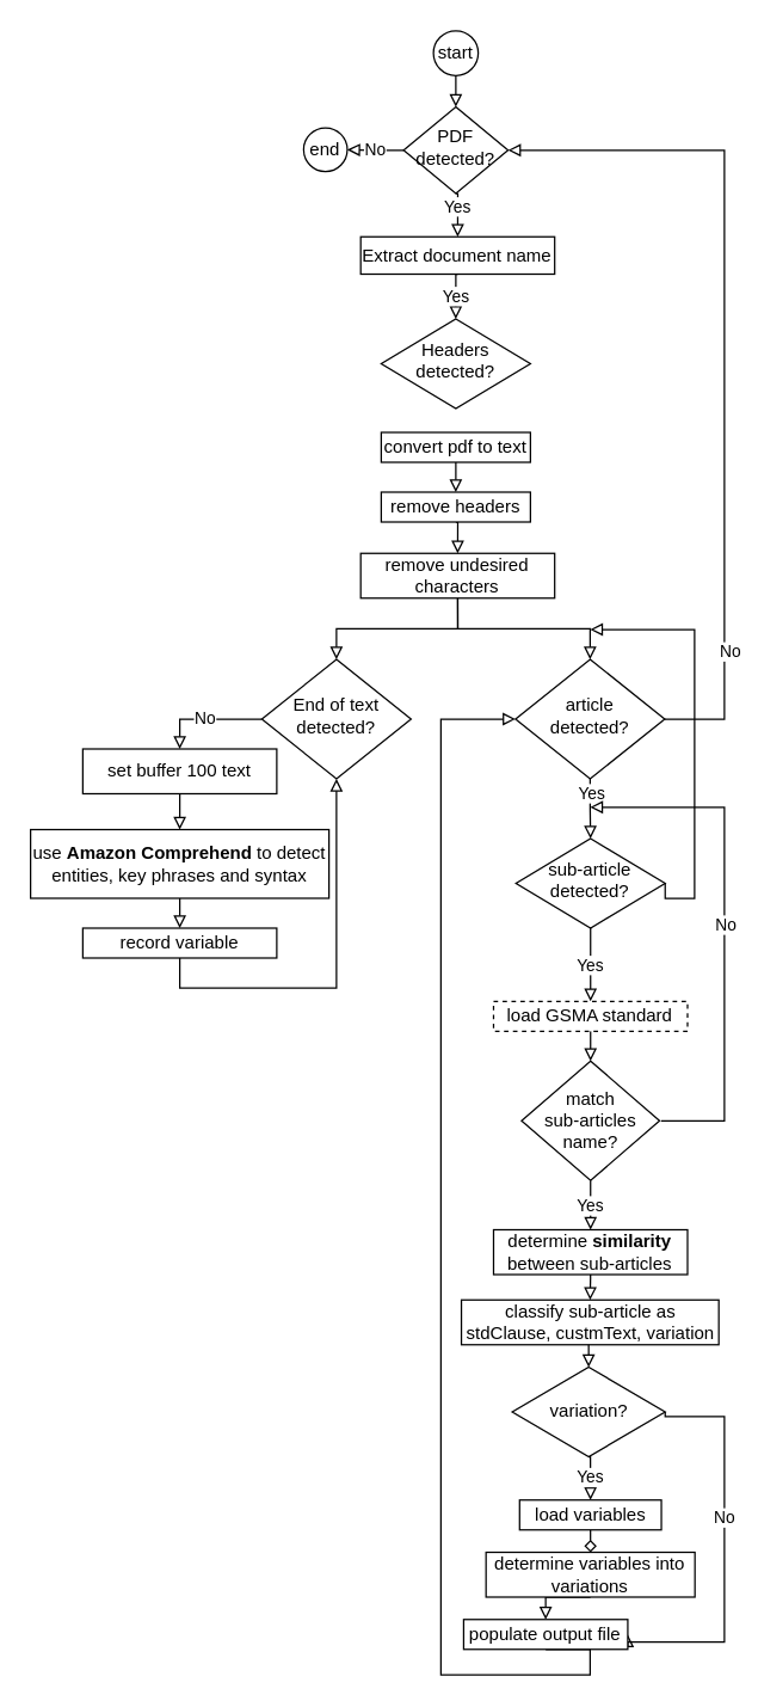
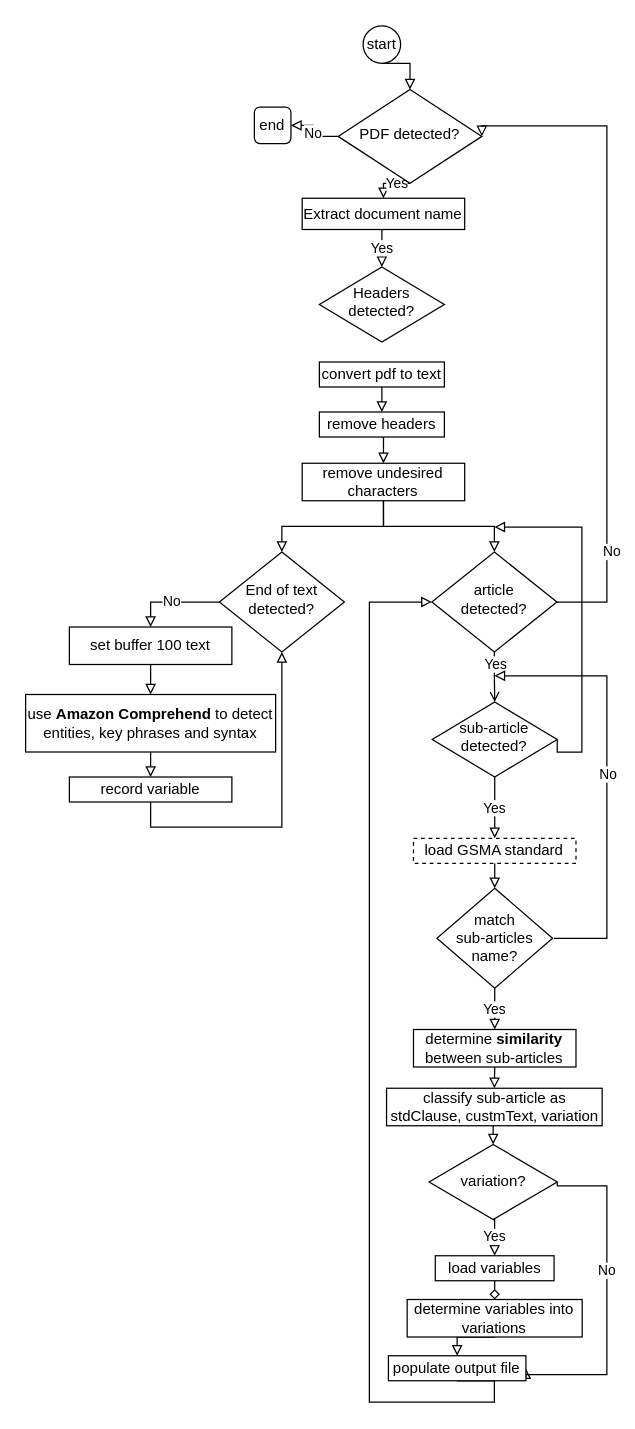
- <mxCell id="51" value="end" style="ellipse;whiteSpace=wrap;html=1;aspect=fixed;" vertex="1" parent="1"><mxGeometry x="203" y="85" width="29.25" height="29.25" as="geometry" /></mxCell>
+ <mxCell id="51" value="end" style="whiteSpace=wrap;html=1;aspect=fixed;rounded=1;" vertex="1" parent="1"><mxGeometry x="203" y="85" width="29.25" height="29.25" as="geometry" /></mxCell>
- <mxCell id="4" value="PDF detected?" style="rhombus;whiteSpace=wrap;html=1;shadow=0;fontFamily=Helvetica;fontSize=12;align=center;strokeWidth=1;spacing=6;spacingTop=-4;" parent="1" vertex="1"><mxGeometry x="270" y="71" width="70" height="58" as="geometry" /></mxCell>
+ <mxCell id="4" value="PDF detected?" style="rhombus;whiteSpace=wrap;html=1;shadow=0;fontFamily=Helvetica;fontSize=12;align=center;strokeWidth=1;spacing=6;spacingTop=-4;" parent="1" vertex="1"><mxGeometry x="270" y="71" width="115" height="75" as="geometry" /></mxCell>
- <mxCell id="23" style="edgeStyle=orthogonalEdgeStyle;rounded=0;orthogonalLoop=1;jettySize=auto;html=1;exitX=0.5;exitY=1;exitDx=0;exitDy=0;entryX=0.5;entryY=0;entryDx=0;entryDy=0;endArrow=block;endFill=0;" edge="1" parent="1" source="54" target="27"><mxGeometry relative="1" as="geometry"><mxPoint x="375.29" y="531" as="sourcePoint" /><mxPoint x="325.29" y="641" as="targetPoint" /></mxGeometry></mxCell>
+ <mxCell id="23" style="edgeStyle=orthogonalEdgeStyle;rounded=0;orthogonalLoop=1;jettySize=auto;html=1;exitX=0.5;exitY=1;exitDx=0;exitDy=0;entryX=0.5;entryY=0;entryDx=0;entryDy=0;endArrow=open;endFill=0;" edge="1" parent="1" source="54" target="27"><mxGeometry relative="1" as="geometry"><mxPoint x="375.29" y="531" as="sourcePoint" /><mxPoint x="325.29" y="641" as="targetPoint" /></mxGeometry></mxCell>
